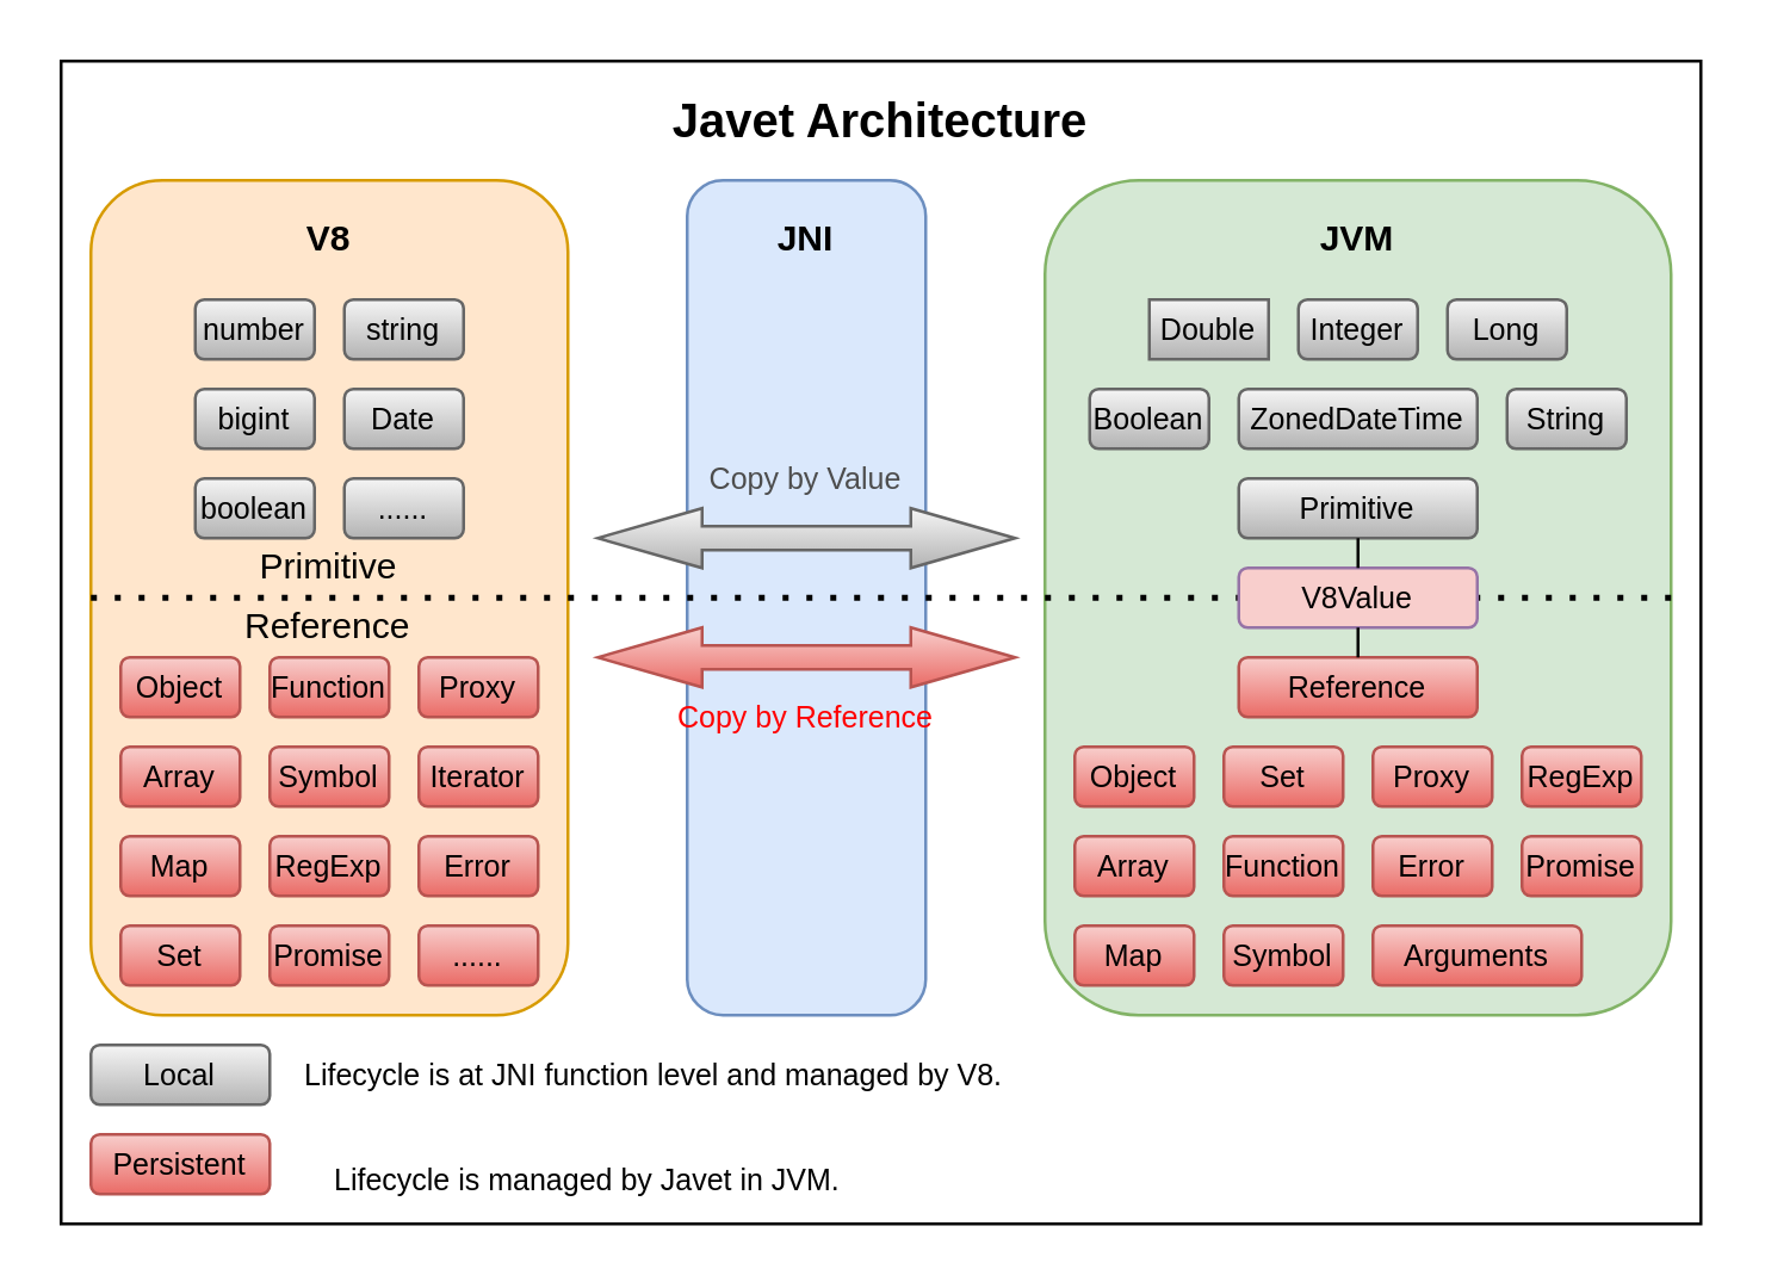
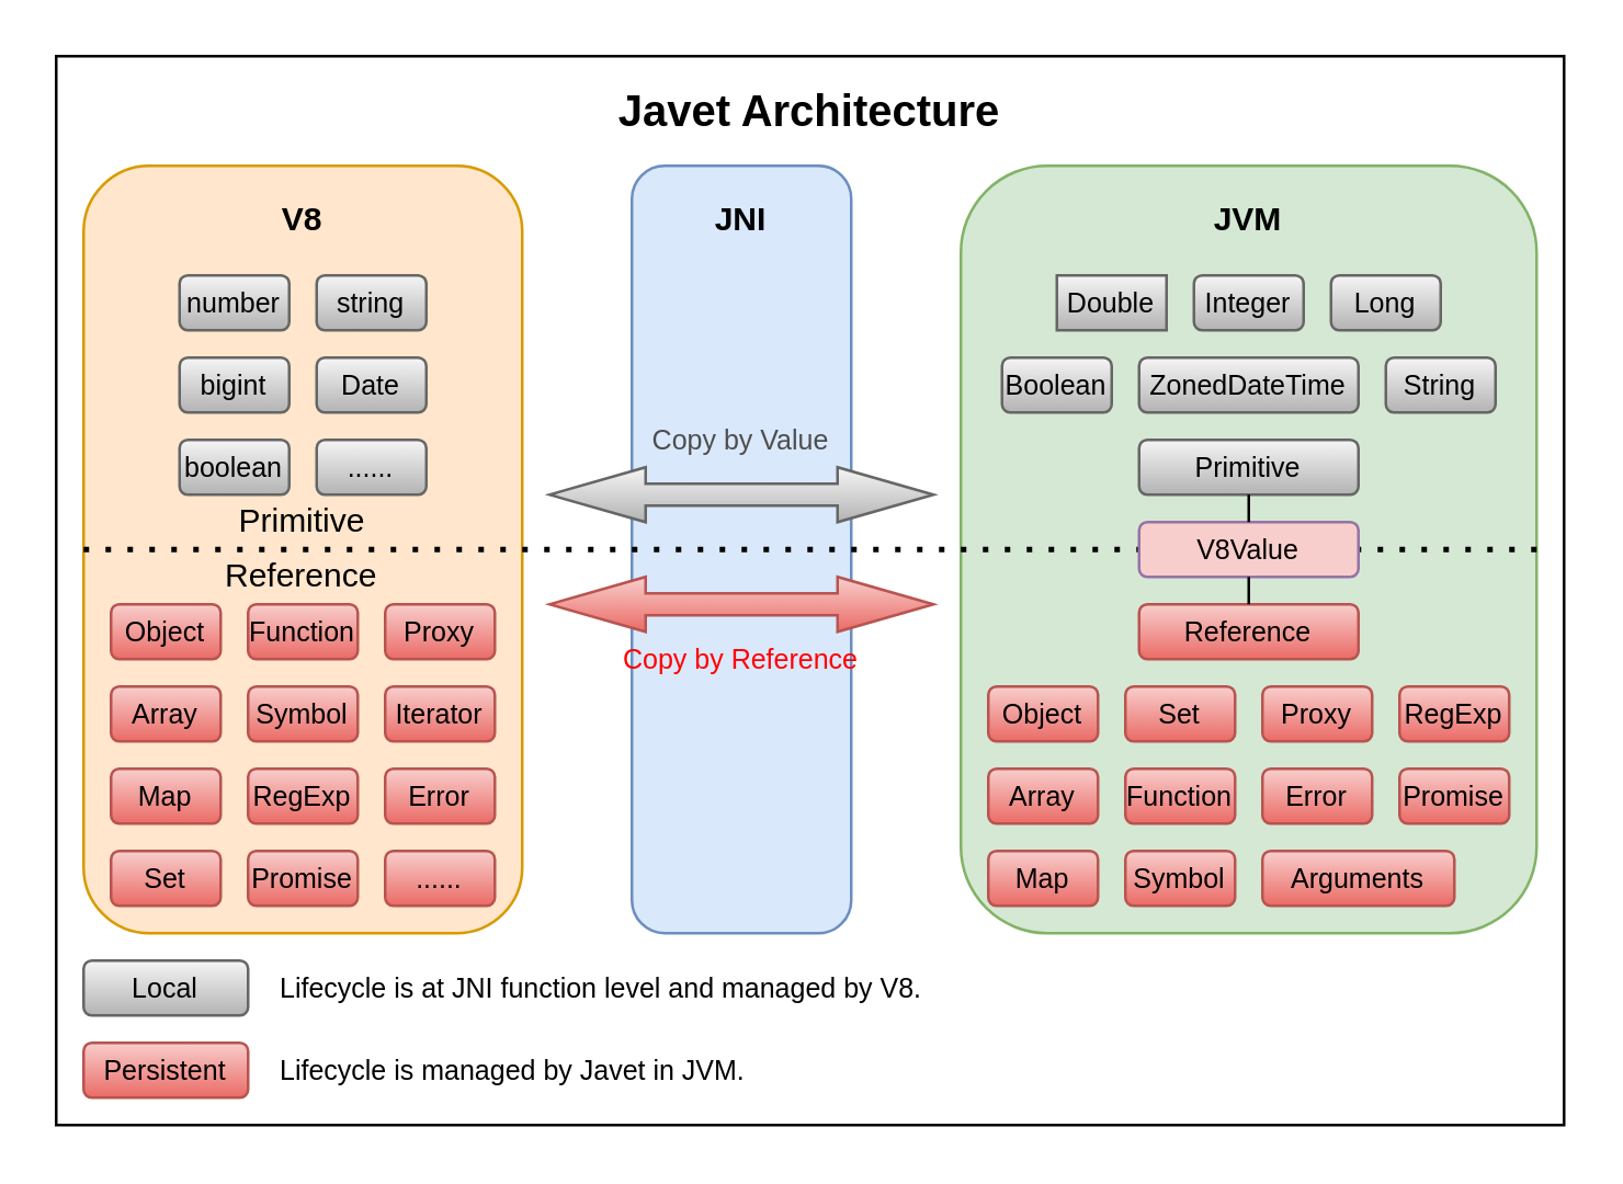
- <mxCell id="33" value="Lifecycle is managed by Javet in JVM." style="text;html=1;strokeColor=none;fillColor=none;align=left;verticalAlign=middle;whiteSpace=wrap;rounded=0;fontSize=10;" parent="1" vertex="1"><mxGeometry x="110" y="385" width="250" height="20" as="geometry" /></mxCell>
+ <mxCell id="33" value="Lifecycle is managed by Javet in JVM." style="text;html=1;strokeColor=none;fillColor=none;align=left;verticalAlign=middle;whiteSpace=wrap;rounded=0;fontSize=10;" parent="1" vertex="1"><mxGeometry x="100" y="380" width="250" height="20" as="geometry" /></mxCell>
